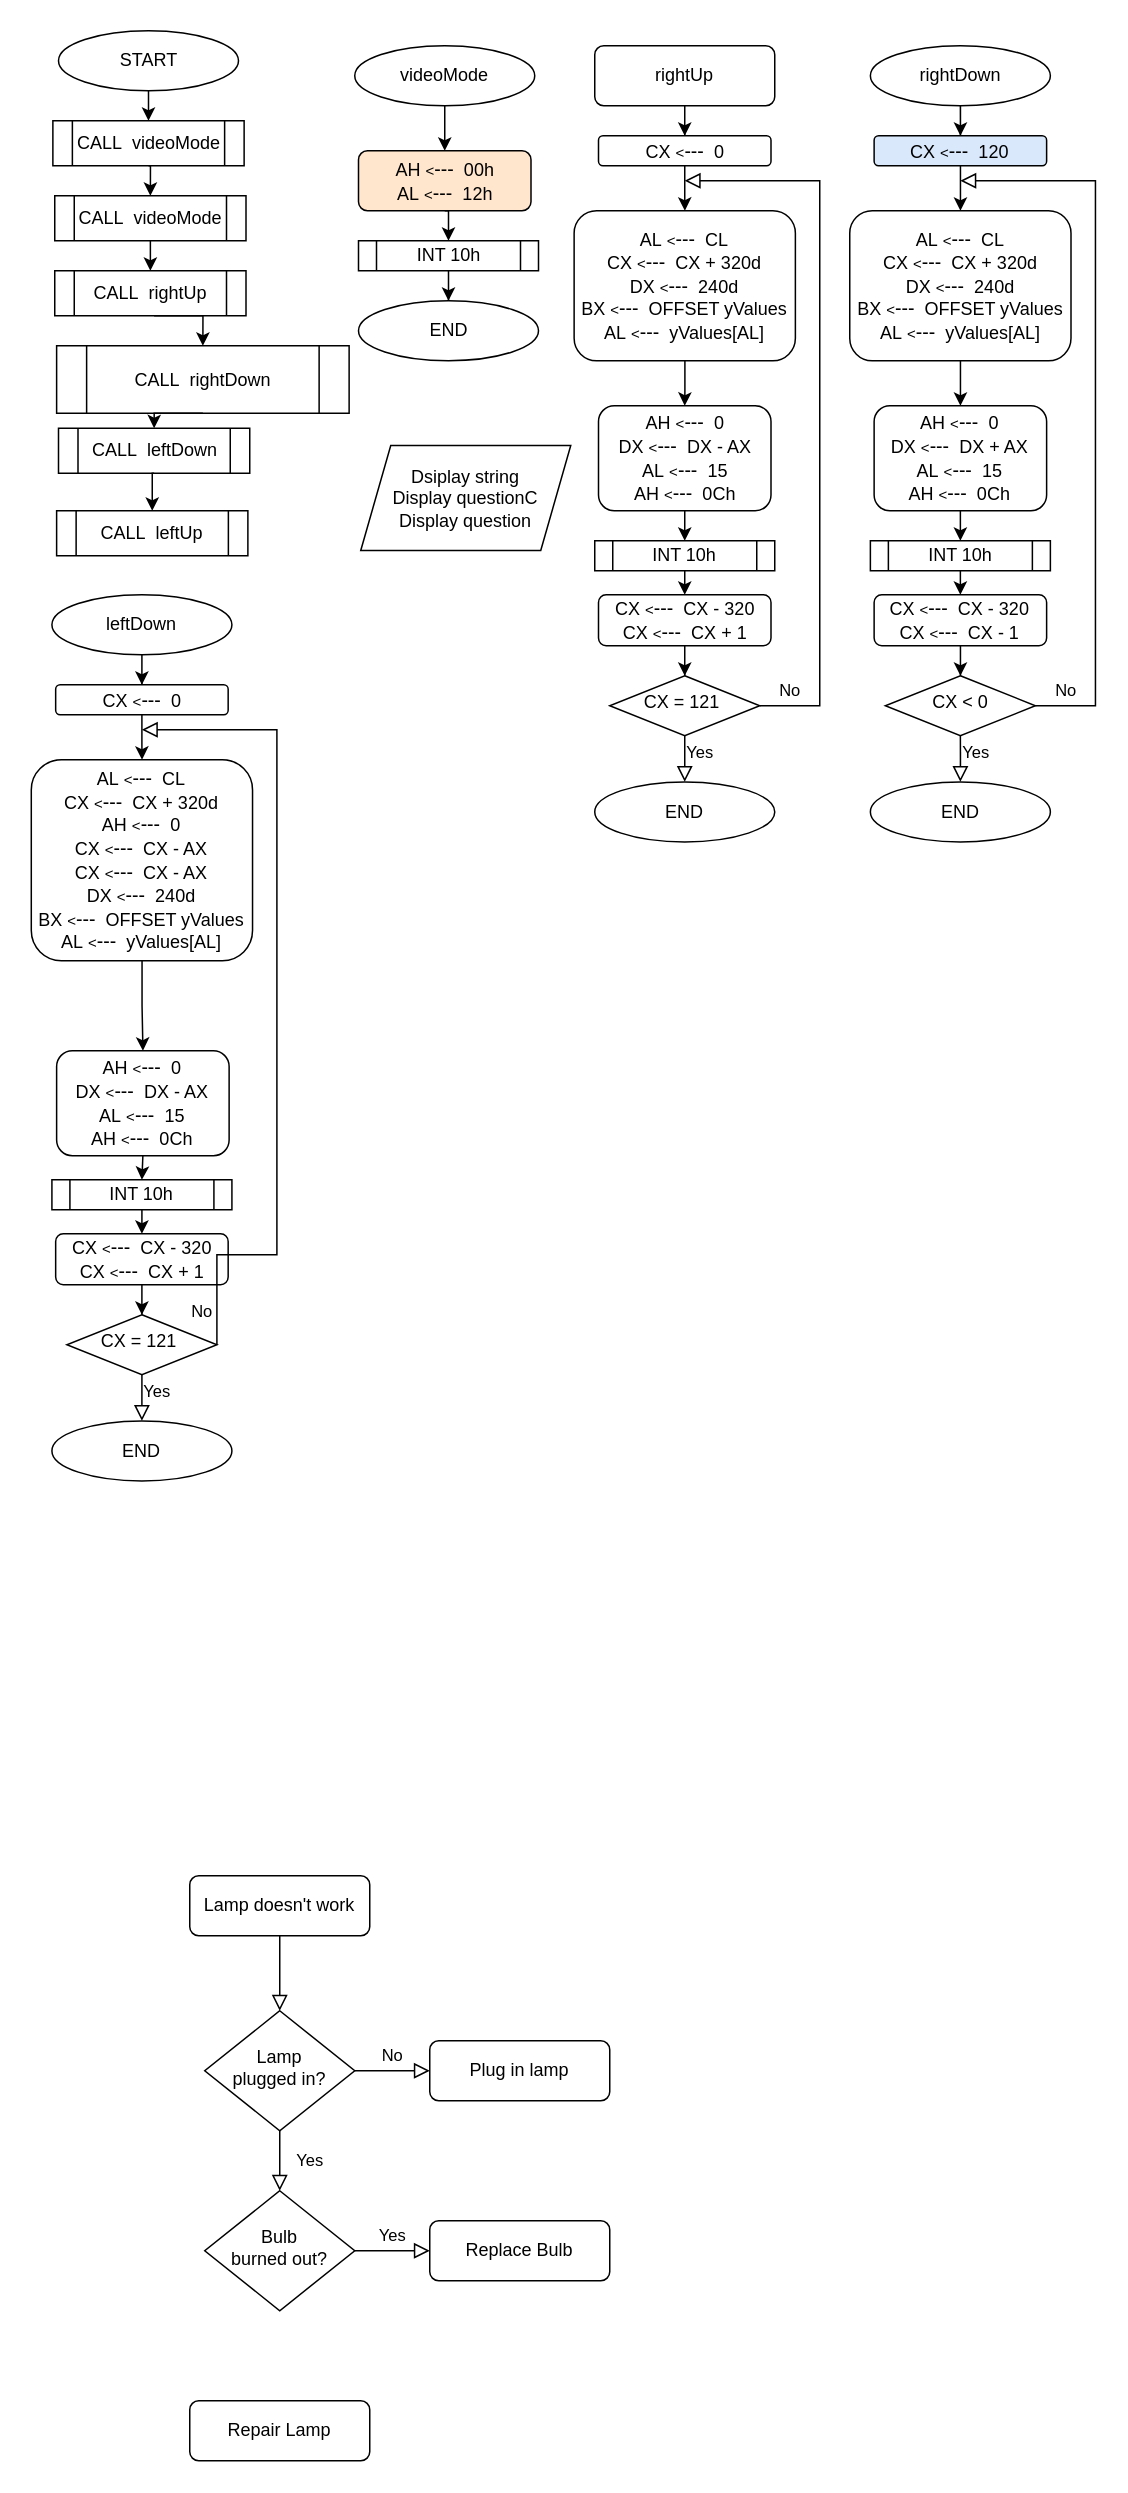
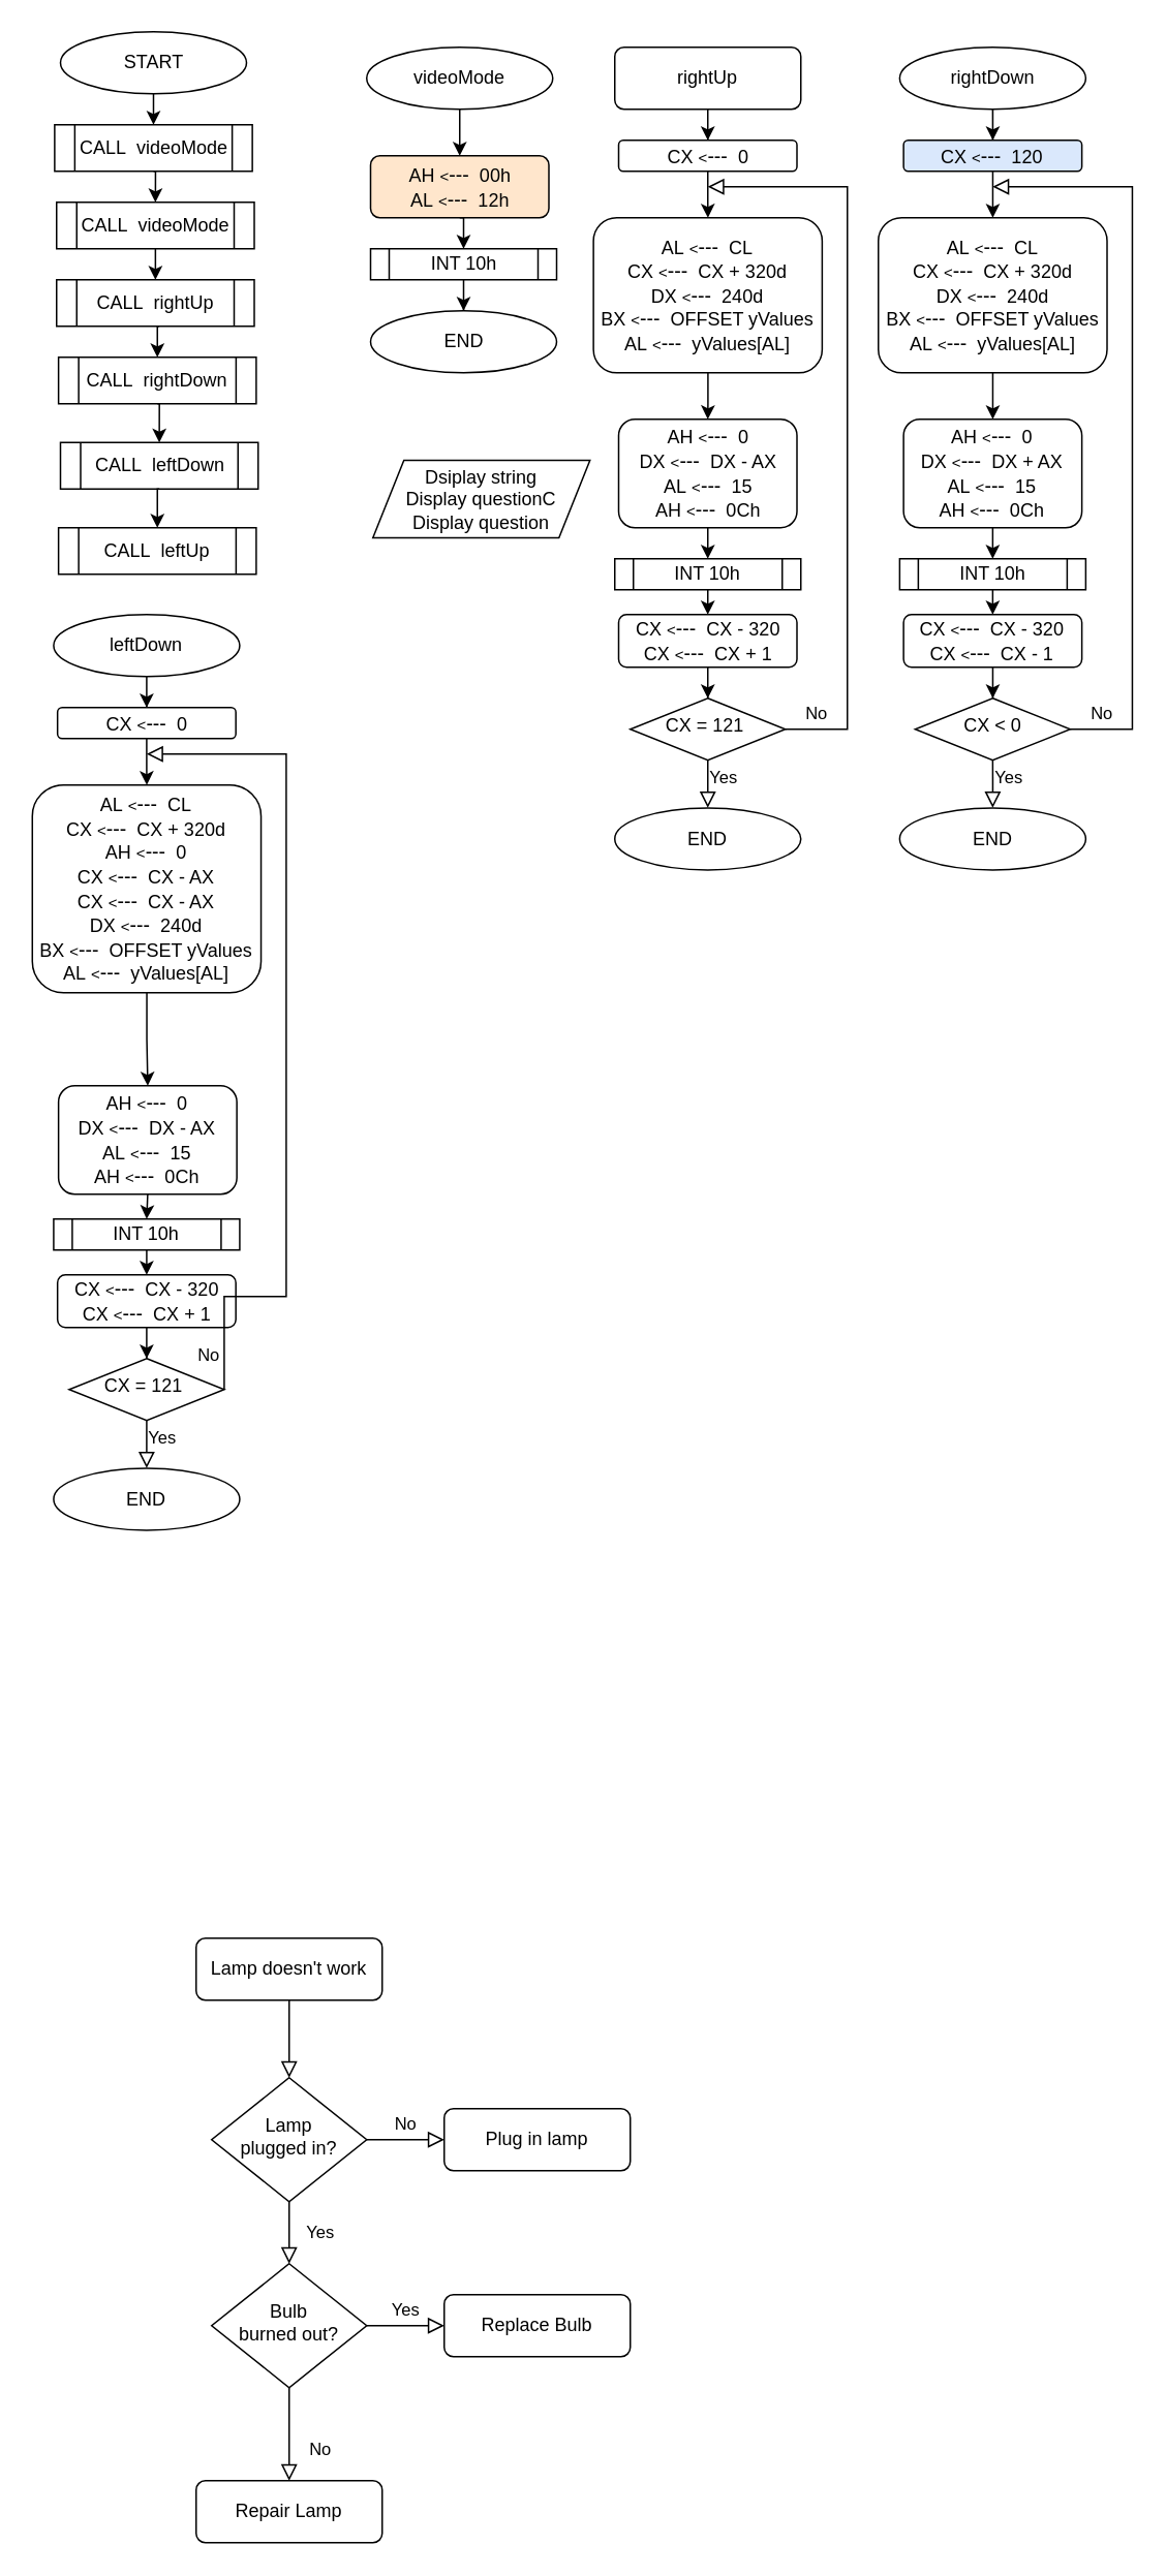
- <mxCell id="22" value="CALL&amp;nbsp; rightDown" style="shape=process;whiteSpace=wrap;html=1;backgroundOutline=1;" vertex="1" parent="1"><mxGeometry x="37.25" y="230" width="195" height="45" as="geometry" /></mxCell>
+ <mxCell id="22" value="CALL&amp;nbsp; rightDown" style="shape=process;whiteSpace=wrap;html=1;backgroundOutline=1;" vertex="1" parent="1"><mxGeometry x="37.25" y="230" width="127.5" height="30" as="geometry" /></mxCell>
- <mxCell id="15" value="Dsiplay string&lt;br&gt;Display questionC&lt;br&gt;Display question" style="shape=parallelogram;perimeter=parallelogramPerimeter;whiteSpace=wrap;html=1;fixedSize=1;" parent="1" vertex="1"><mxGeometry x="240" y="296.5" width="140" height="70" as="geometry" /></mxCell>
+ <mxCell id="15" value="Dsiplay string&lt;br&gt;Display questionC&lt;br&gt;Display question" style="shape=parallelogram;perimeter=parallelogramPerimeter;whiteSpace=wrap;html=1;fixedSize=1;" parent="1" vertex="1"><mxGeometry x="240" y="296.5" width="140" height="50" as="geometry" /></mxCell>
+ <mxCell id="8" value="No" style="rounded=0;html=1;jettySize=auto;orthogonalLoop=1;fontSize=11;endArrow=block;endFill=0;endSize=8;strokeWidth=1;shadow=0;labelBackgroundColor=none;edgeStyle=orthogonalEdgeStyle;" parent="1" source="10" target="11" edge="1"><mxGeometry x="0.333" y="20" relative="1" as="geometry"><mxPoint as="offset" /></mxGeometry></mxCell>
